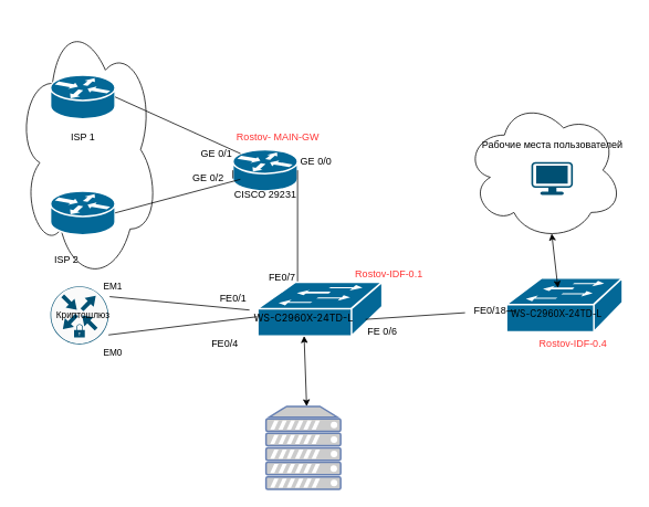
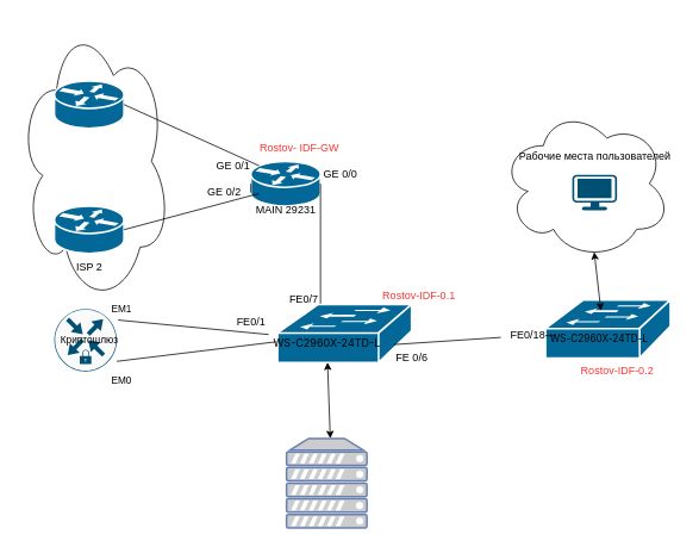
- <mxCell id="10" value="ISP 1" style="text;html=1;align=center;verticalAlign=middle;resizable=0;points=[];autosize=1;strokeColor=none;fillColor=none;" vertex="1" parent="1"><mxGeometry x="74" y="150" width="50" height="30" as="geometry" /></mxCell>
- <mxCell id="37" value="Rostov- MAIN-GW" style="text;html=1;align=center;verticalAlign=middle;resizable=0;points=[];autosize=1;strokeColor=none;fillColor=none;fontSize=12;fontColor=#FF3333;" vertex="1" parent="1"><mxGeometry x="274" y="150" width="120" height="30" as="geometry" /></mxCell>
+ <mxCell id="37" value="Rostov- IDF-GW" style="text;html=1;align=center;verticalAlign=middle;resizable=0;points=[];autosize=1;strokeColor=none;fillColor=none;fontSize=12;fontColor=#FF3333;" vertex="1" parent="1"><mxGeometry x="274" y="150" width="120" height="30" as="geometry" /></mxCell>
- <mxCell id="12" value="CISCO 29231" style="text;html=1;align=center;verticalAlign=middle;resizable=0;points=[];autosize=1;strokeColor=none;fillColor=none;" vertex="1" parent="1"><mxGeometry x="269" y="220" width="100" height="30" as="geometry" /></mxCell>
+ <mxCell id="12" value="MAIN 29231" style="text;html=1;align=center;verticalAlign=middle;resizable=0;points=[];autosize=1;strokeColor=none;fillColor=none;" vertex="1" parent="1"><mxGeometry x="269" y="220" width="100" height="30" as="geometry" /></mxCell>
- <mxCell id="11" value="ISP 2" style="text;html=1;align=center;verticalAlign=middle;resizable=0;points=[];autosize=1;strokeColor=none;fillColor=none;" vertex="1" parent="1"><mxGeometry x="54" y="298" width="50" height="30" as="geometry" /></mxCell>
+ <mxCell id="11" value="ISP 2" style="text;html=1;align=center;verticalAlign=middle;resizable=0;points=[];autosize=1;strokeColor=none;fillColor=none;" vertex="1" parent="1"><mxGeometry x="74" y="283" width="50" height="30" as="geometry" /></mxCell>
- <mxCell id="25" value="FE0/4" style="text;html=1;align=center;verticalAlign=middle;resizable=0;points=[];autosize=1;strokeColor=none;fillColor=none;" vertex="1" parent="1"><mxGeometry x="240" y="400" width="60" height="30" as="geometry" /></mxCell>
- <mxCell id="39" value="Rostov-IDF-0.4" style="text;html=1;align=center;verticalAlign=middle;resizable=0;points=[];autosize=1;strokeColor=none;fillColor=none;fontSize=12;fontColor=#FF3333;" vertex="1" parent="1"><mxGeometry x="640" y="400" width="100" height="30" as="geometry" /></mxCell>
+ <mxCell id="39" value="Rostov-IDF-0.2" style="text;html=1;align=center;verticalAlign=middle;resizable=0;points=[];autosize=1;strokeColor=none;fillColor=none;fontSize=12;fontColor=#FF3333;" vertex="1" parent="1"><mxGeometry x="640" y="400" width="100" height="30" as="geometry" /></mxCell>
